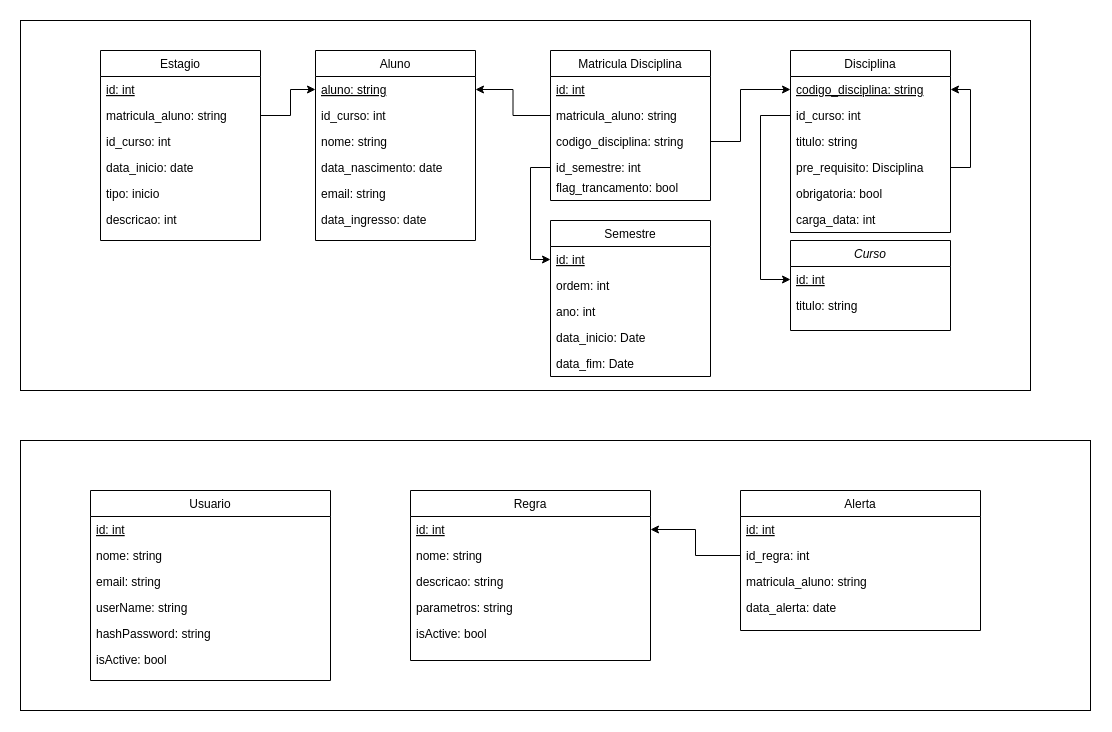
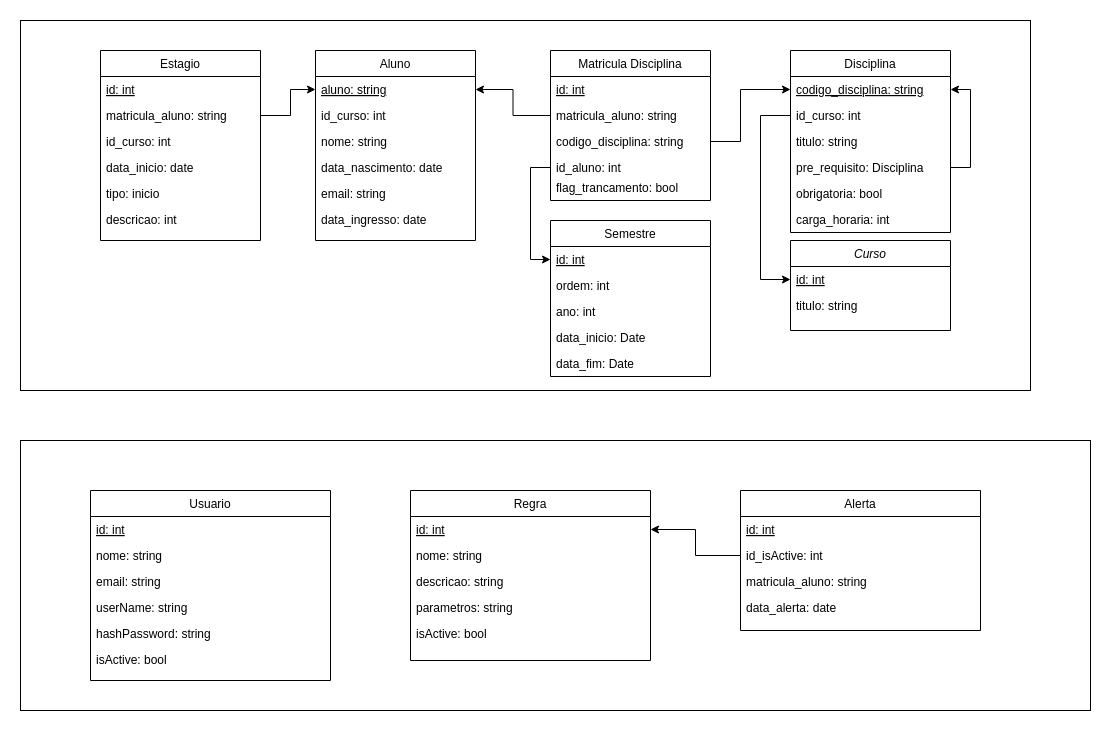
- <mxCell id="21" value="id_semestre: int" style="text;align=left;verticalAlign=top;spacingLeft=4;spacingRight=4;overflow=hidden;rotatable=0;points=[[0,0.5],[1,0.5]];portConstraint=eastwest;rounded=0;shadow=0;html=0;" parent="17" vertex="1"><mxGeometry y="104" width="160" height="26" as="geometry" /></mxCell>
+ <mxCell id="21" value="id_aluno: int" style="text;align=left;verticalAlign=top;spacingLeft=4;spacingRight=4;overflow=hidden;rotatable=0;points=[[0,0.5],[1,0.5]];portConstraint=eastwest;rounded=0;shadow=0;html=0;" parent="17" vertex="1"><mxGeometry y="104" width="160" height="26" as="geometry" /></mxCell>
- <mxCell id="29" value="carga_data: int" style="text;align=left;verticalAlign=top;spacingLeft=4;spacingRight=4;overflow=hidden;rotatable=0;points=[[0,0.5],[1,0.5]];portConstraint=eastwest;rounded=0;shadow=0;html=0;" vertex="1" parent="22"><mxGeometry y="156" width="160" height="26" as="geometry" /></mxCell>
+ <mxCell id="29" value="carga_horaria: int" style="text;align=left;verticalAlign=top;spacingLeft=4;spacingRight=4;overflow=hidden;rotatable=0;points=[[0,0.5],[1,0.5]];portConstraint=eastwest;rounded=0;shadow=0;html=0;" vertex="1" parent="22"><mxGeometry y="156" width="160" height="26" as="geometry" /></mxCell>
- <mxCell id="58" value="id_regra: int" style="text;align=left;verticalAlign=top;spacingLeft=4;spacingRight=4;overflow=hidden;rotatable=0;points=[[0,0.5],[1,0.5]];portConstraint=eastwest;" parent="56" vertex="1"><mxGeometry y="52" width="240" height="26" as="geometry" /></mxCell>
+ <mxCell id="58" value="id_isActive: int" style="text;align=left;verticalAlign=top;spacingLeft=4;spacingRight=4;overflow=hidden;rotatable=0;points=[[0,0.5],[1,0.5]];portConstraint=eastwest;" parent="56" vertex="1"><mxGeometry y="52" width="240" height="26" as="geometry" /></mxCell>
